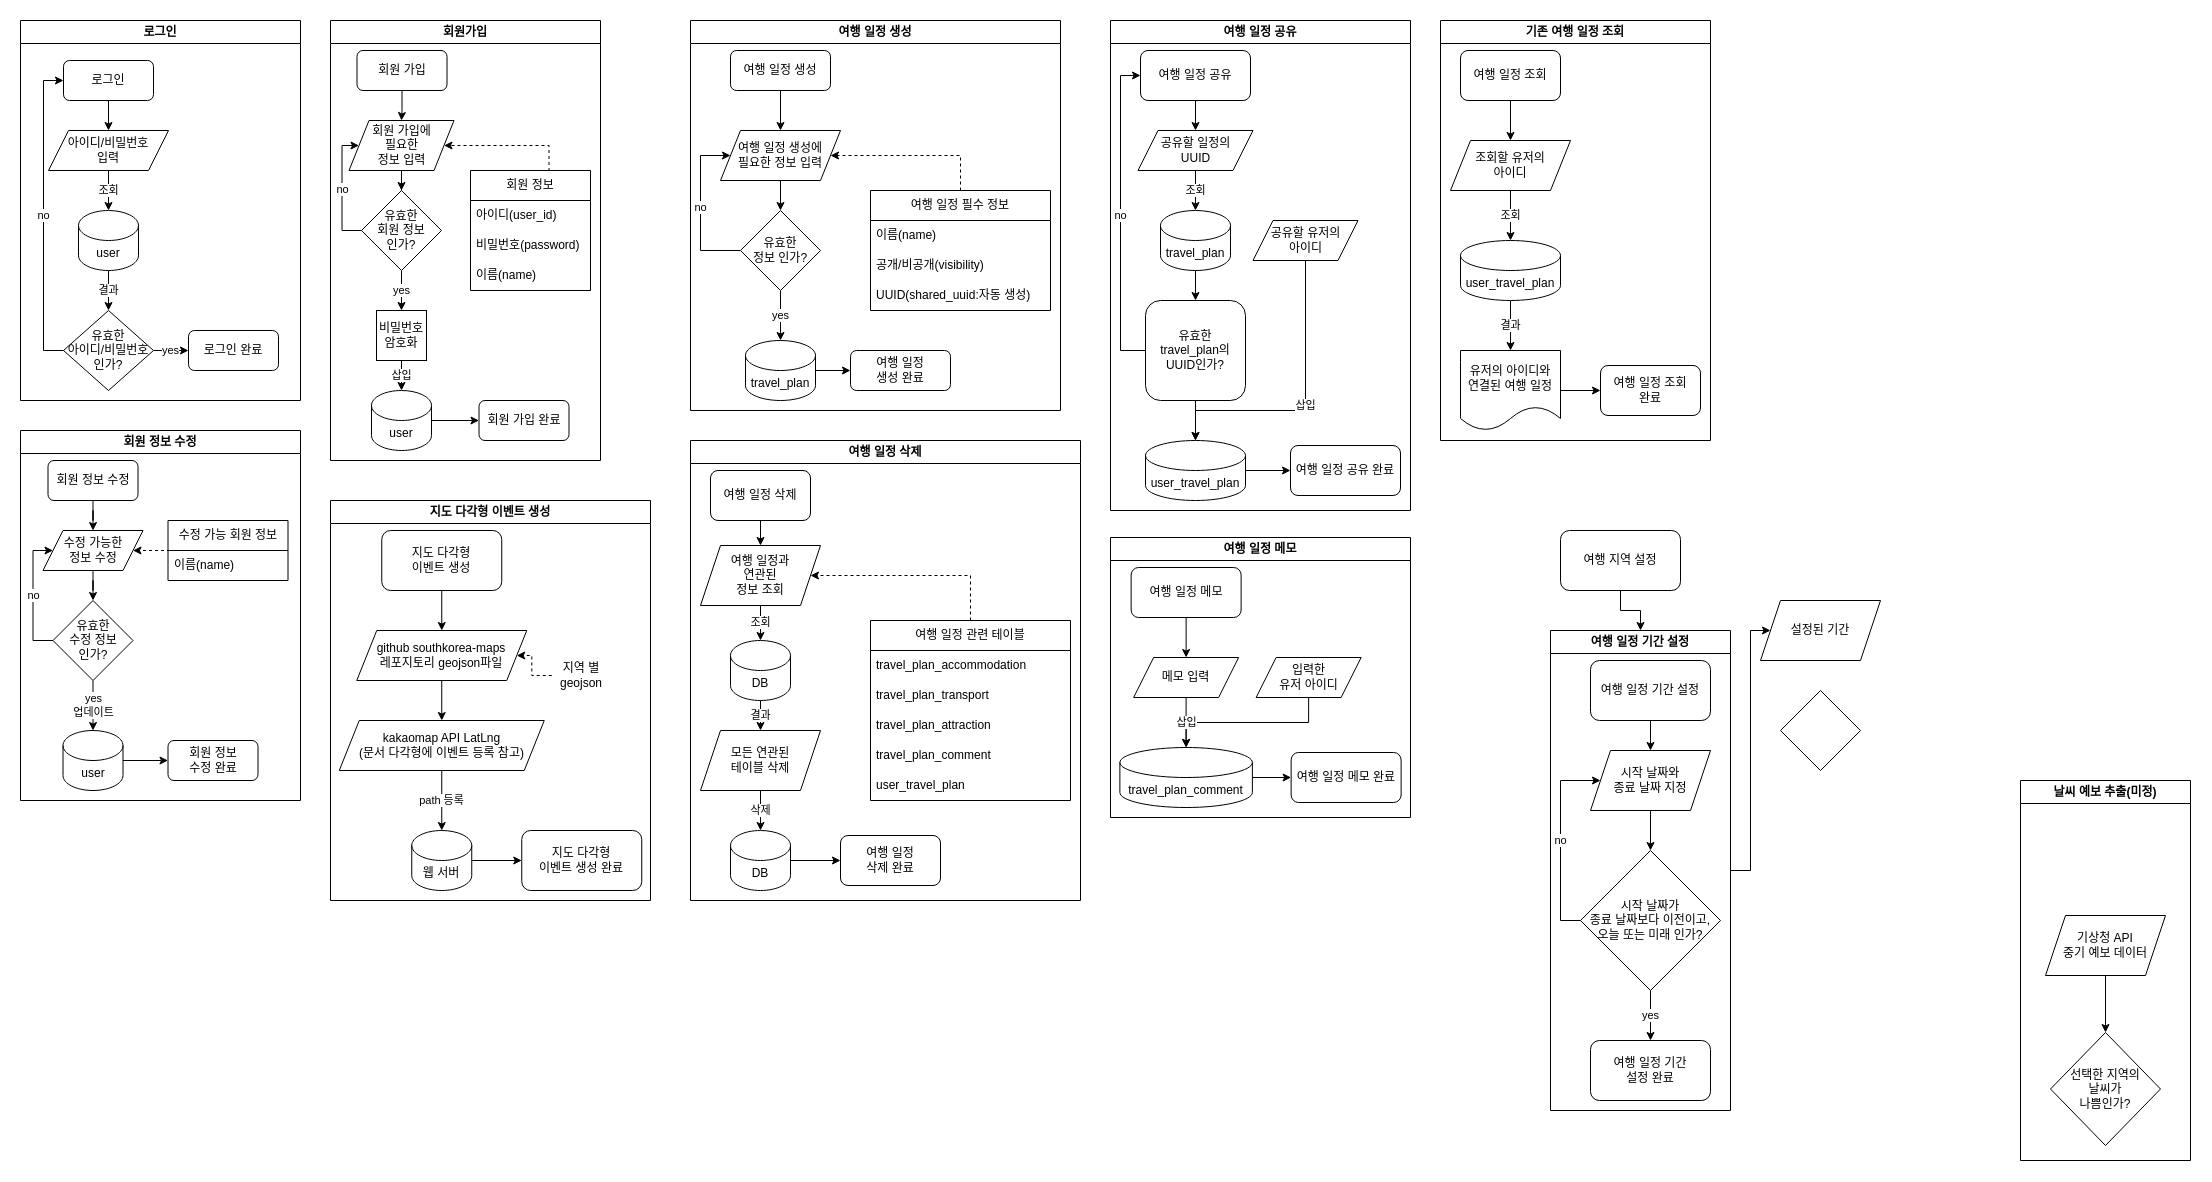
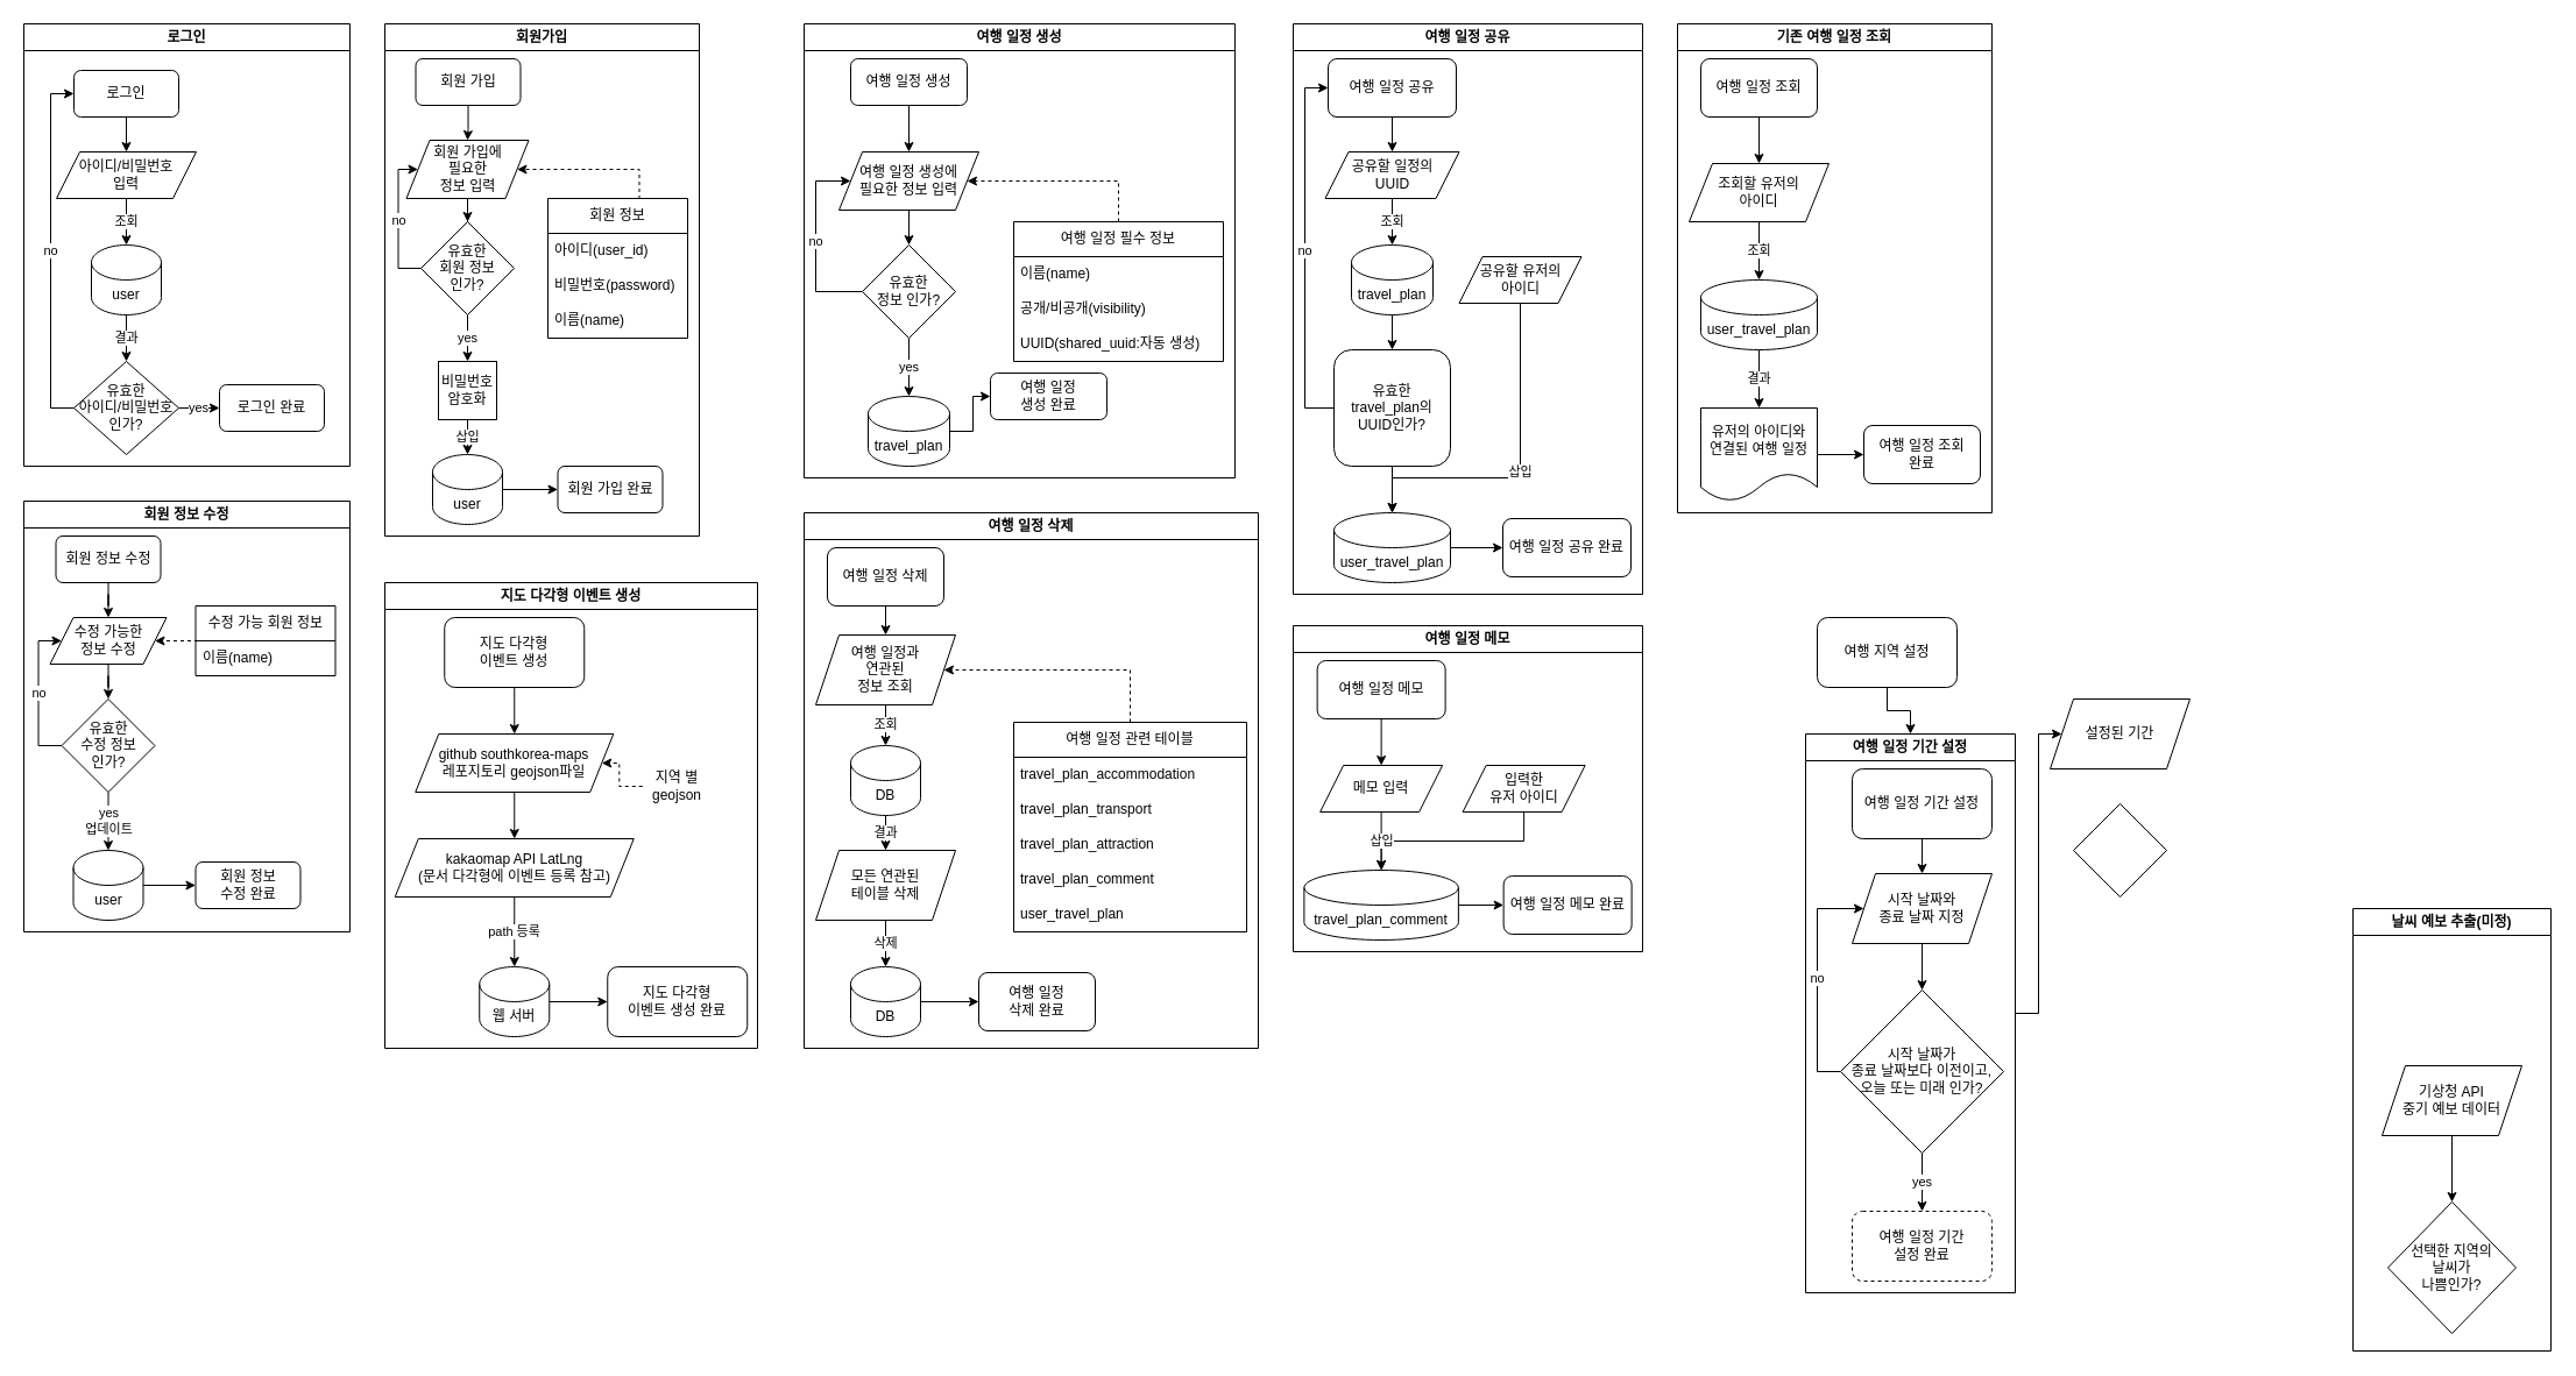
- <mxCell id="60" value="여행 일정&lt;div&gt;생성 완료&lt;/div&gt;" style="rounded=1;whiteSpace=wrap;html=1;" parent="45" vertex="1"><mxGeometry x="160" y="330" width="100" height="40" as="geometry" /></mxCell>
+ <mxCell id="60" value="여행 일정&lt;div&gt;생성 완료&lt;/div&gt;" style="rounded=1;whiteSpace=wrap;html=1;" parent="45" vertex="1"><mxGeometry x="160" y="300" width="100" height="40" as="geometry" /></mxCell>
- <mxCell id="124" value="여행 일정 기간&lt;div&gt;설정 완료&lt;/div&gt;" style="rounded=1;whiteSpace=wrap;html=1;" vertex="1" parent="116"><mxGeometry x="40" y="410" width="120" height="60" as="geometry" /></mxCell>
+ <mxCell id="124" value="여행 일정 기간&lt;div&gt;설정 완료&lt;/div&gt;" style="rounded=1;whiteSpace=wrap;html=1;dashed=1;" vertex="1" parent="116"><mxGeometry x="40" y="410" width="120" height="60" as="geometry" /></mxCell>
